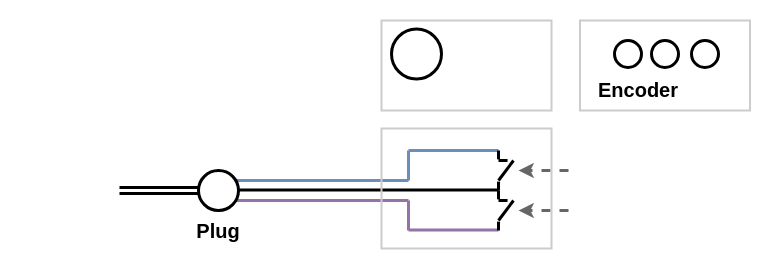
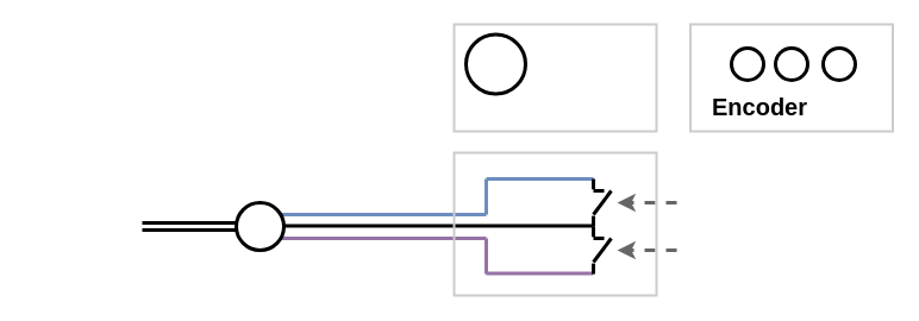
- <mxCell id="9" value="&lt;b&gt;&lt;font style=&quot;font-size: 20px&quot;&gt;Plug&lt;/font&gt;&lt;/b&gt;" style="text;html=1;strokeColor=none;fillColor=none;align=center;verticalAlign=middle;whiteSpace=wrap;rounded=0;" vertex="1" parent="1"><mxGeometry x="148" y="220" width="140" height="20" as="geometry" /></mxCell>
